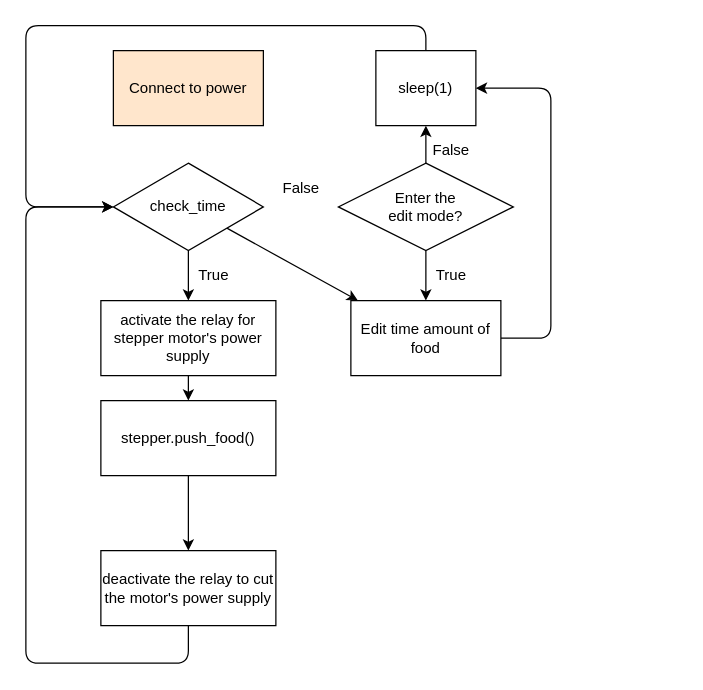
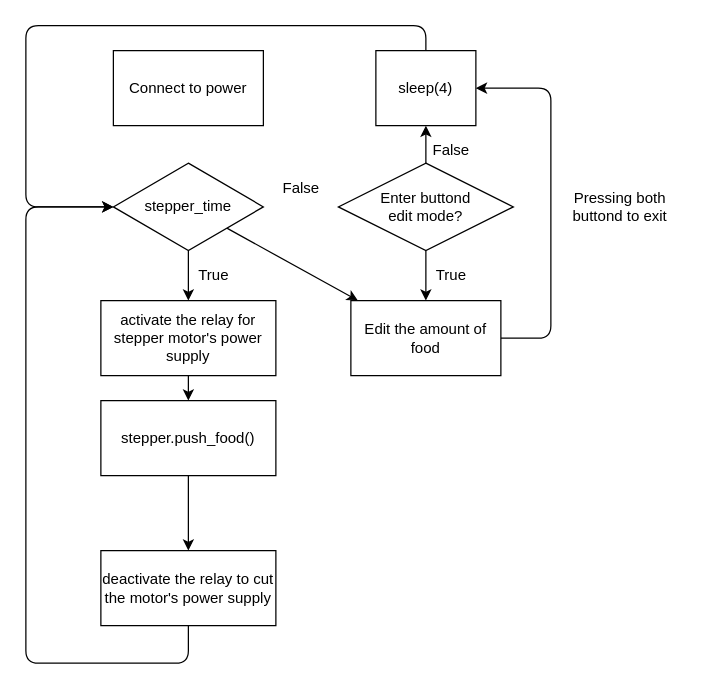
- <mxCell id="2" value="Connect to power" style="whiteSpace=wrap;html=1;fillColor=#ffe6cc;" parent="1" vertex="1"><mxGeometry x="90" y="40" width="120" height="60" as="geometry" /></mxCell>
+ <mxCell id="2" value="Connect to power" style="whiteSpace=wrap;html=1;" parent="1" vertex="1"><mxGeometry x="90" y="40" width="120" height="60" as="geometry" /></mxCell>
- <mxCell id="9" value="sleep(1)" style="whiteSpace=wrap;html=1;" parent="1" vertex="1"><mxGeometry x="300" y="40" width="80" height="60" as="geometry" /></mxCell>
+ <mxCell id="9" value="sleep(4)" style="whiteSpace=wrap;html=1;" parent="1" vertex="1"><mxGeometry x="300" y="40" width="80" height="60" as="geometry" /></mxCell>
- <mxCell id="7" value="check_time" style="rhombus;whiteSpace=wrap;html=1;" parent="1" vertex="1"><mxGeometry x="90" y="130" width="120" height="70" as="geometry" /></mxCell>
+ <mxCell id="7" value="stepper_time" style="rhombus;whiteSpace=wrap;html=1;" parent="1" vertex="1"><mxGeometry x="90" y="130" width="120" height="70" as="geometry" /></mxCell>
- <mxCell id="18" value="Enter the &lt;br&gt;edit mode?" style="rhombus;whiteSpace=wrap;html=1;" vertex="1" parent="1"><mxGeometry x="270" y="130" width="140" height="70" as="geometry" /></mxCell>
+ <mxCell id="18" value="Enter buttond &lt;br&gt;edit mode?" style="rhombus;whiteSpace=wrap;html=1;" vertex="1" parent="1"><mxGeometry x="270" y="130" width="140" height="70" as="geometry" /></mxCell>
+ <mxCell id="23" value="Pressing both&lt;br&gt;buttond to exit" style="text;html=1;resizable=0;autosize=1;align=center;verticalAlign=middle;points=[];fillColor=none;strokeColor=none;rounded=0;" vertex="1" parent="1"><mxGeometry x="450" y="150" width="90" height="30" as="geometry" /></mxCell>
- <mxCell id="20" value="Edit time amount of food" style="whiteSpace=wrap;html=1;" vertex="1" parent="1"><mxGeometry x="280" y="240" width="120" height="60" as="geometry" /></mxCell>
+ <mxCell id="20" value="Edit the amount of food" style="whiteSpace=wrap;html=1;" vertex="1" parent="1"><mxGeometry x="280" y="240" width="120" height="60" as="geometry" /></mxCell>
